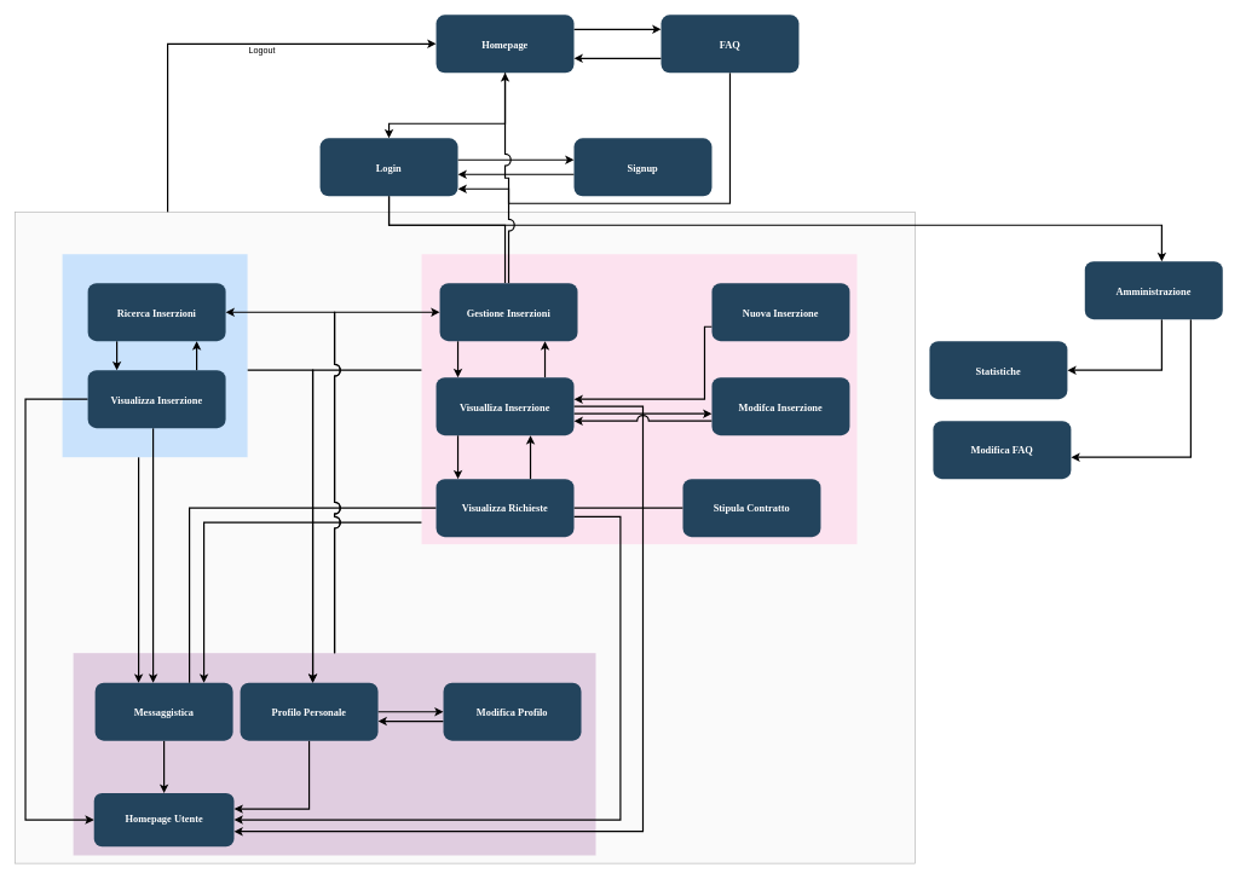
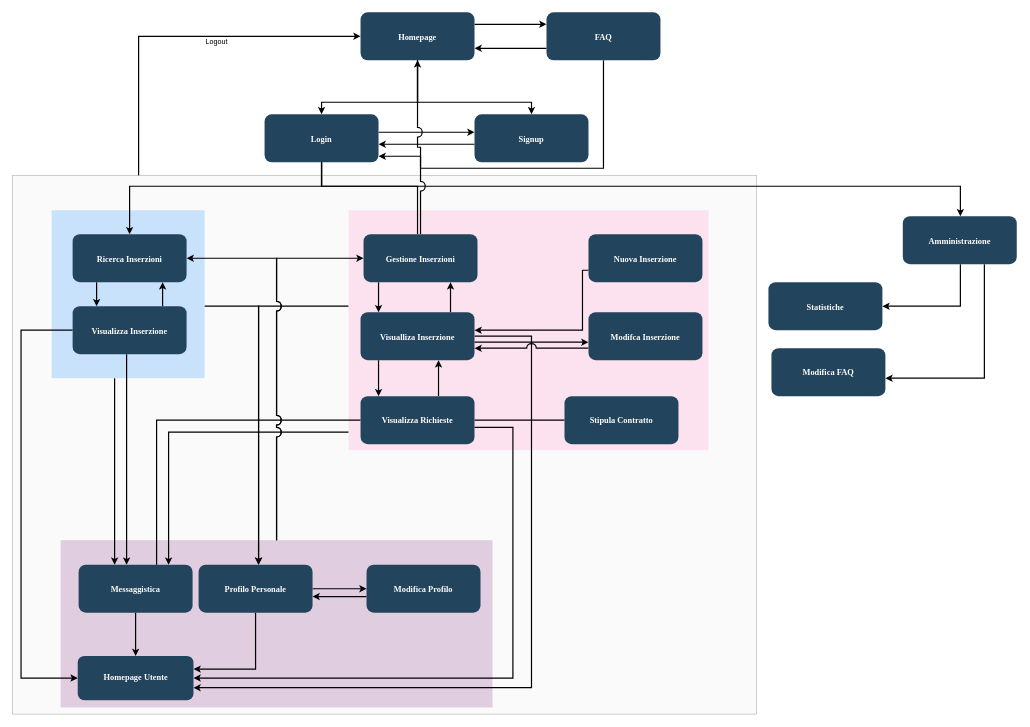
+ <mxCell id="11" style="edgeStyle=orthogonalEdgeStyle;rounded=0;orthogonalLoop=1;jettySize=auto;html=1;targetPerimeterSpacing=0;strokeWidth=2;" parent="1" source="13" target="23" edge="1"><mxGeometry relative="1" as="geometry"><Array as="points"><mxPoint x="695" y="170" /><mxPoint x="885" y="170" /></Array></mxGeometry></mxCell>
+ <mxCell id="15" style="edgeStyle=orthogonalEdgeStyle;rounded=0;orthogonalLoop=1;jettySize=auto;html=1;targetPerimeterSpacing=0;strokeWidth=2;" parent="1" source="19" target="21" edge="1"><mxGeometry relative="1" as="geometry"><mxPoint x="610" y="310" as="targetPoint" /><Array as="points"><mxPoint x="535" y="310" /><mxPoint x="215" y="310" /></Array></mxGeometry></mxCell>
- <mxCell id="29" value="Amministrazione" style="rounded=1;fillColor=#23445D;gradientColor=none;strokeColor=none;fontColor=#FFFFFF;fontStyle=1;fontFamily=Tahoma;fontSize=14" parent="1" vertex="1"><mxGeometry x="1494" y="360" width="190" height="80" as="geometry" /></mxCell>
+ <mxCell id="29" value="Amministrazione" style="rounded=1;fillColor=#23445D;gradientColor=none;strokeColor=none;fontColor=#FFFFFF;fontStyle=1;fontFamily=Tahoma;fontSize=14" parent="1" vertex="1"><mxGeometry x="1504" y="360" width="190" height="80" as="geometry" /></mxCell>
